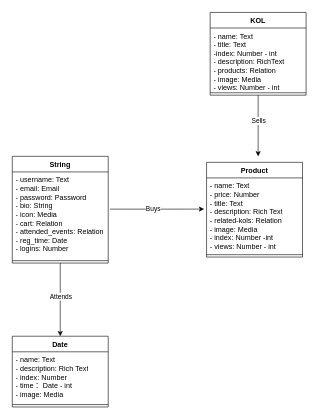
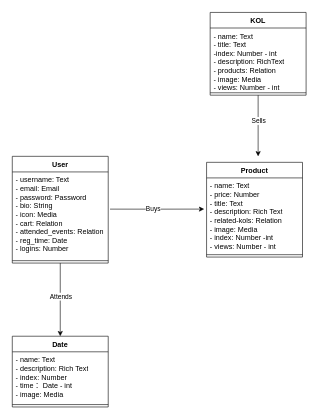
- <mxCell id="15" value="String" style="swimlane;fontStyle=1;align=center;verticalAlign=top;childLayout=stackLayout;horizontal=1;startSize=26;horizontalStack=0;resizeParent=1;resizeParentMax=0;resizeLast=0;collapsible=1;marginBottom=0;whiteSpace=wrap;html=1;" parent="1" vertex="1"><mxGeometry x="20" y="260" width="160" height="178" as="geometry" /></mxCell>
+ <mxCell id="15" value="User" style="swimlane;fontStyle=1;align=center;verticalAlign=top;childLayout=stackLayout;horizontal=1;startSize=26;horizontalStack=0;resizeParent=1;resizeParentMax=0;resizeLast=0;collapsible=1;marginBottom=0;whiteSpace=wrap;html=1;" parent="1" vertex="1"><mxGeometry x="20" y="260" width="160" height="178" as="geometry" /></mxCell>
